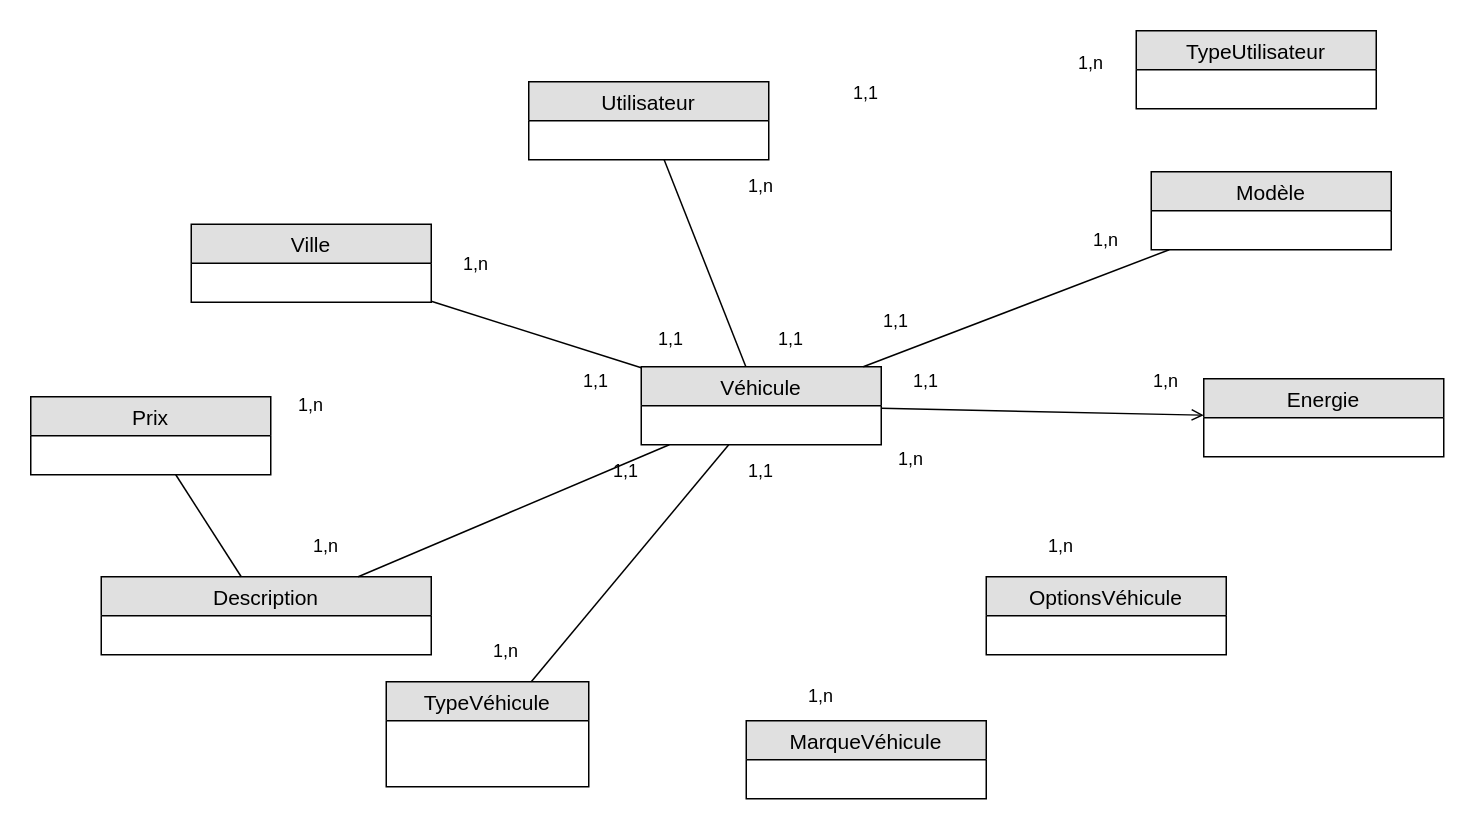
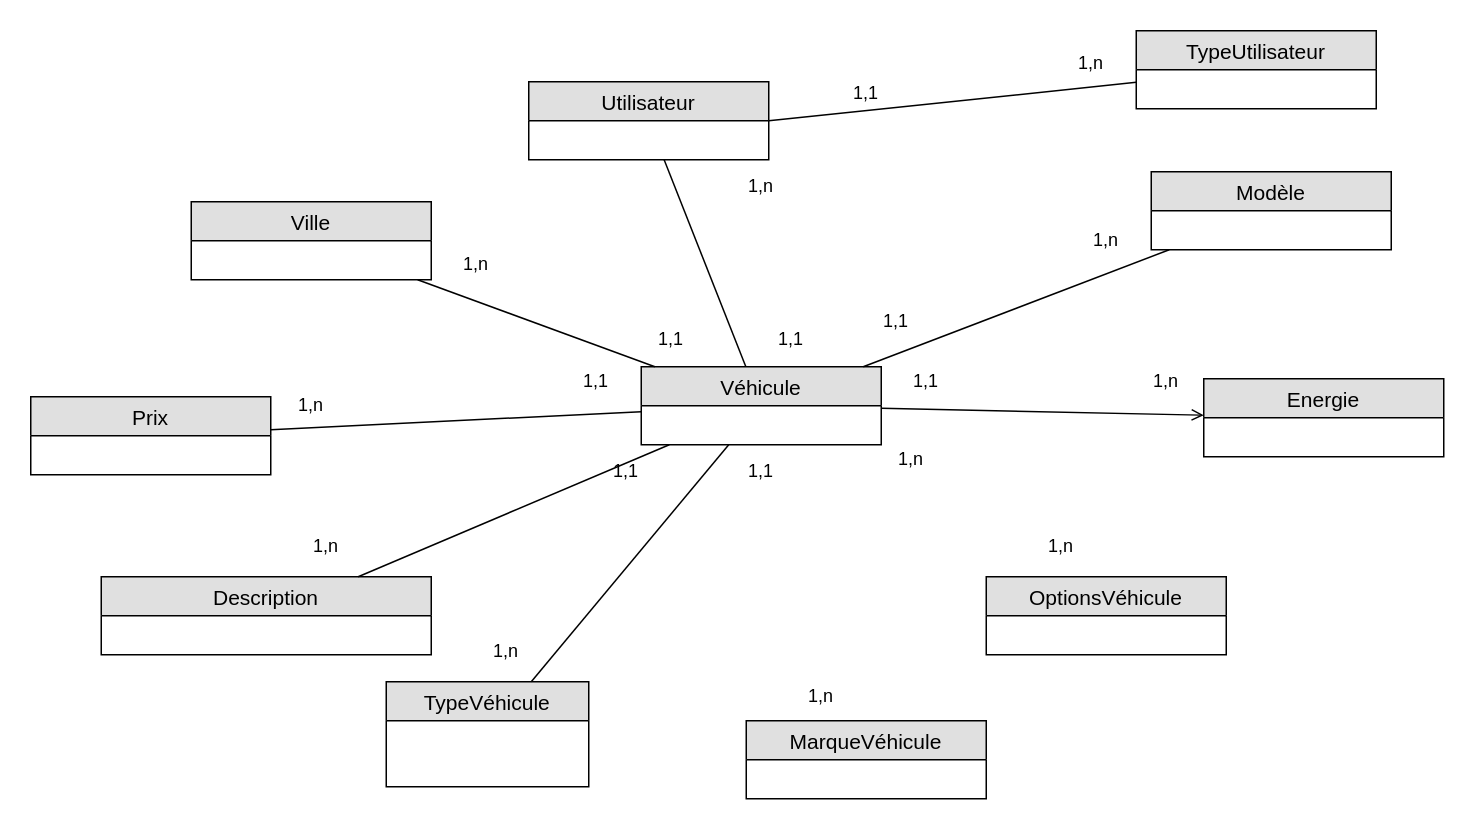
+ <mxCell id="9" value="" style="endArrow=none;html=1;exitX=1;exitY=0.5;exitDx=0;exitDy=0;" edge="1" parent="2" source="3" target="4"><mxGeometry width="50" height="50" relative="1" as="geometry"><mxPoint x="557" y="64" as="sourcePoint" /><mxPoint x="607" y="14" as="targetPoint" /></mxGeometry></mxCell>
- <mxCell id="6" value="Ville" style="swimlane;fontStyle=0;childLayout=stackLayout;horizontal=1;startSize=26;fillColor=#e0e0e0;horizontalStack=0;resizeParent=1;resizeParentMax=0;resizeLast=0;collapsible=1;marginBottom=0;swimlaneFillColor=#ffffff;align=center;fontSize=14;" vertex="1" parent="2"><mxGeometry x="107" y="129" width="160" height="52" as="geometry" /></mxCell>
+ <mxCell id="6" value="Ville" style="swimlane;fontStyle=0;childLayout=stackLayout;horizontal=1;startSize=26;fillColor=#e0e0e0;horizontalStack=0;resizeParent=1;resizeParentMax=0;resizeLast=0;collapsible=1;marginBottom=0;swimlaneFillColor=#ffffff;align=center;fontSize=14;" vertex="1" parent="2"><mxGeometry x="107" y="114" width="160" height="52" as="geometry" /></mxCell>
- <mxCell id="34" value="" style="endArrow=none;html=1;" edge="1" parent="2" source="24" target="25"><mxGeometry width="50" height="50" relative="1" as="geometry"><mxPoint x="217" y="259" as="sourcePoint" /><mxPoint x="267" y="209" as="targetPoint" /></mxGeometry></mxCell>
+ <mxCell id="34" value="" style="endArrow=none;html=1;" edge="1" parent="2" source="24" target="5"><mxGeometry width="50" height="50" relative="1" as="geometry"><mxPoint x="217" y="259" as="sourcePoint" /><mxPoint x="267" y="209" as="targetPoint" /></mxGeometry></mxCell>
